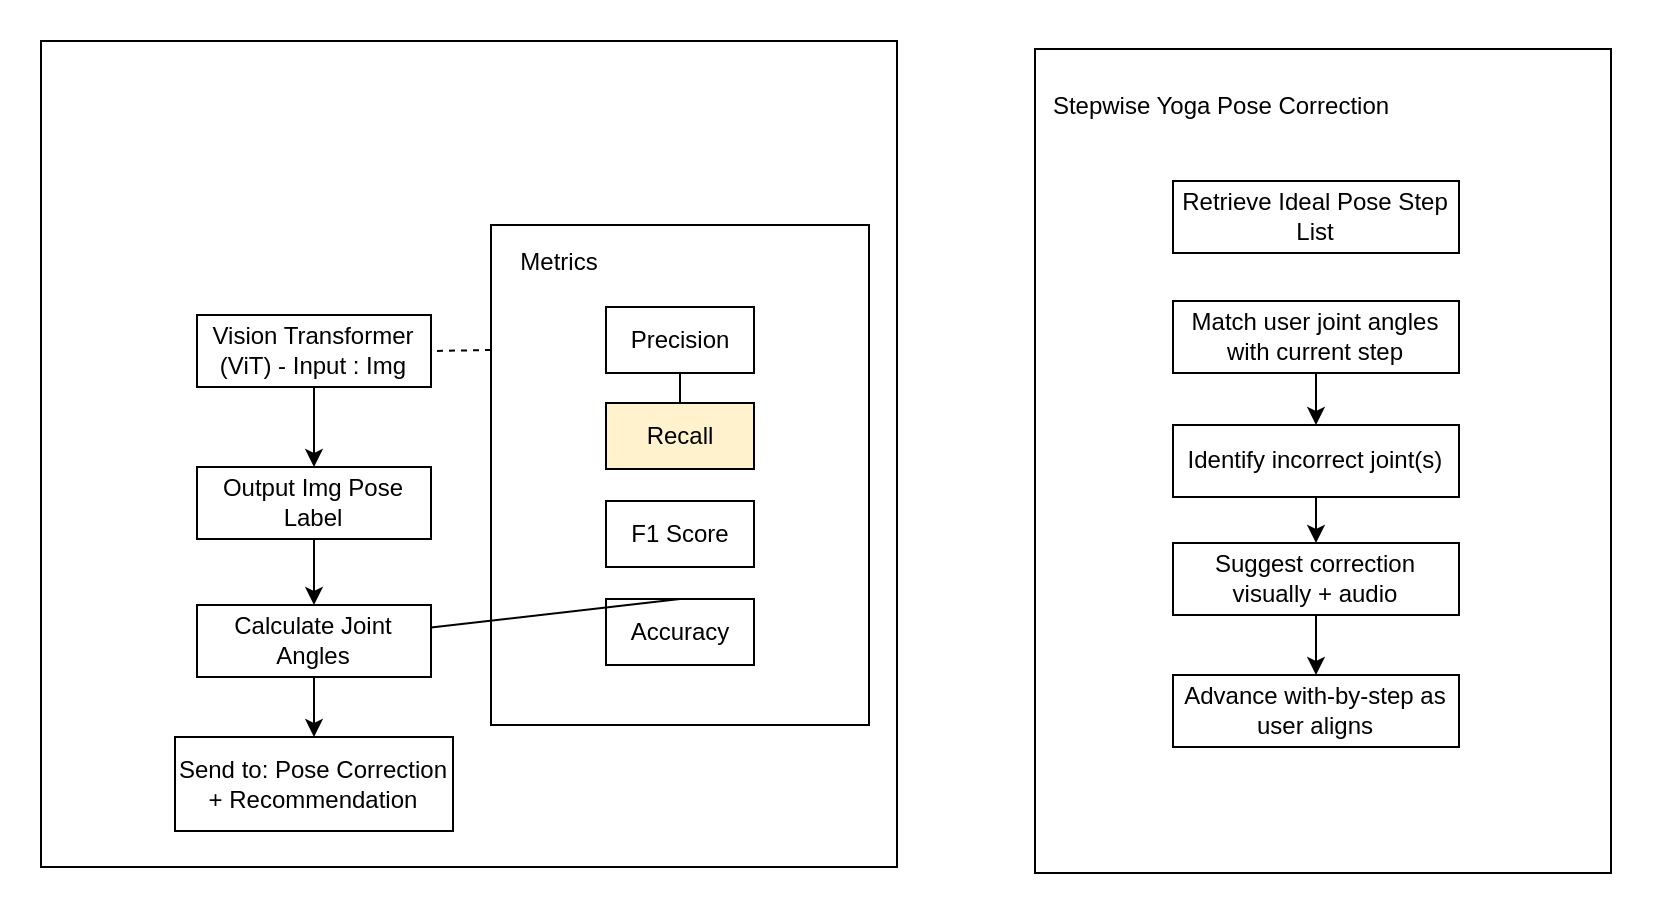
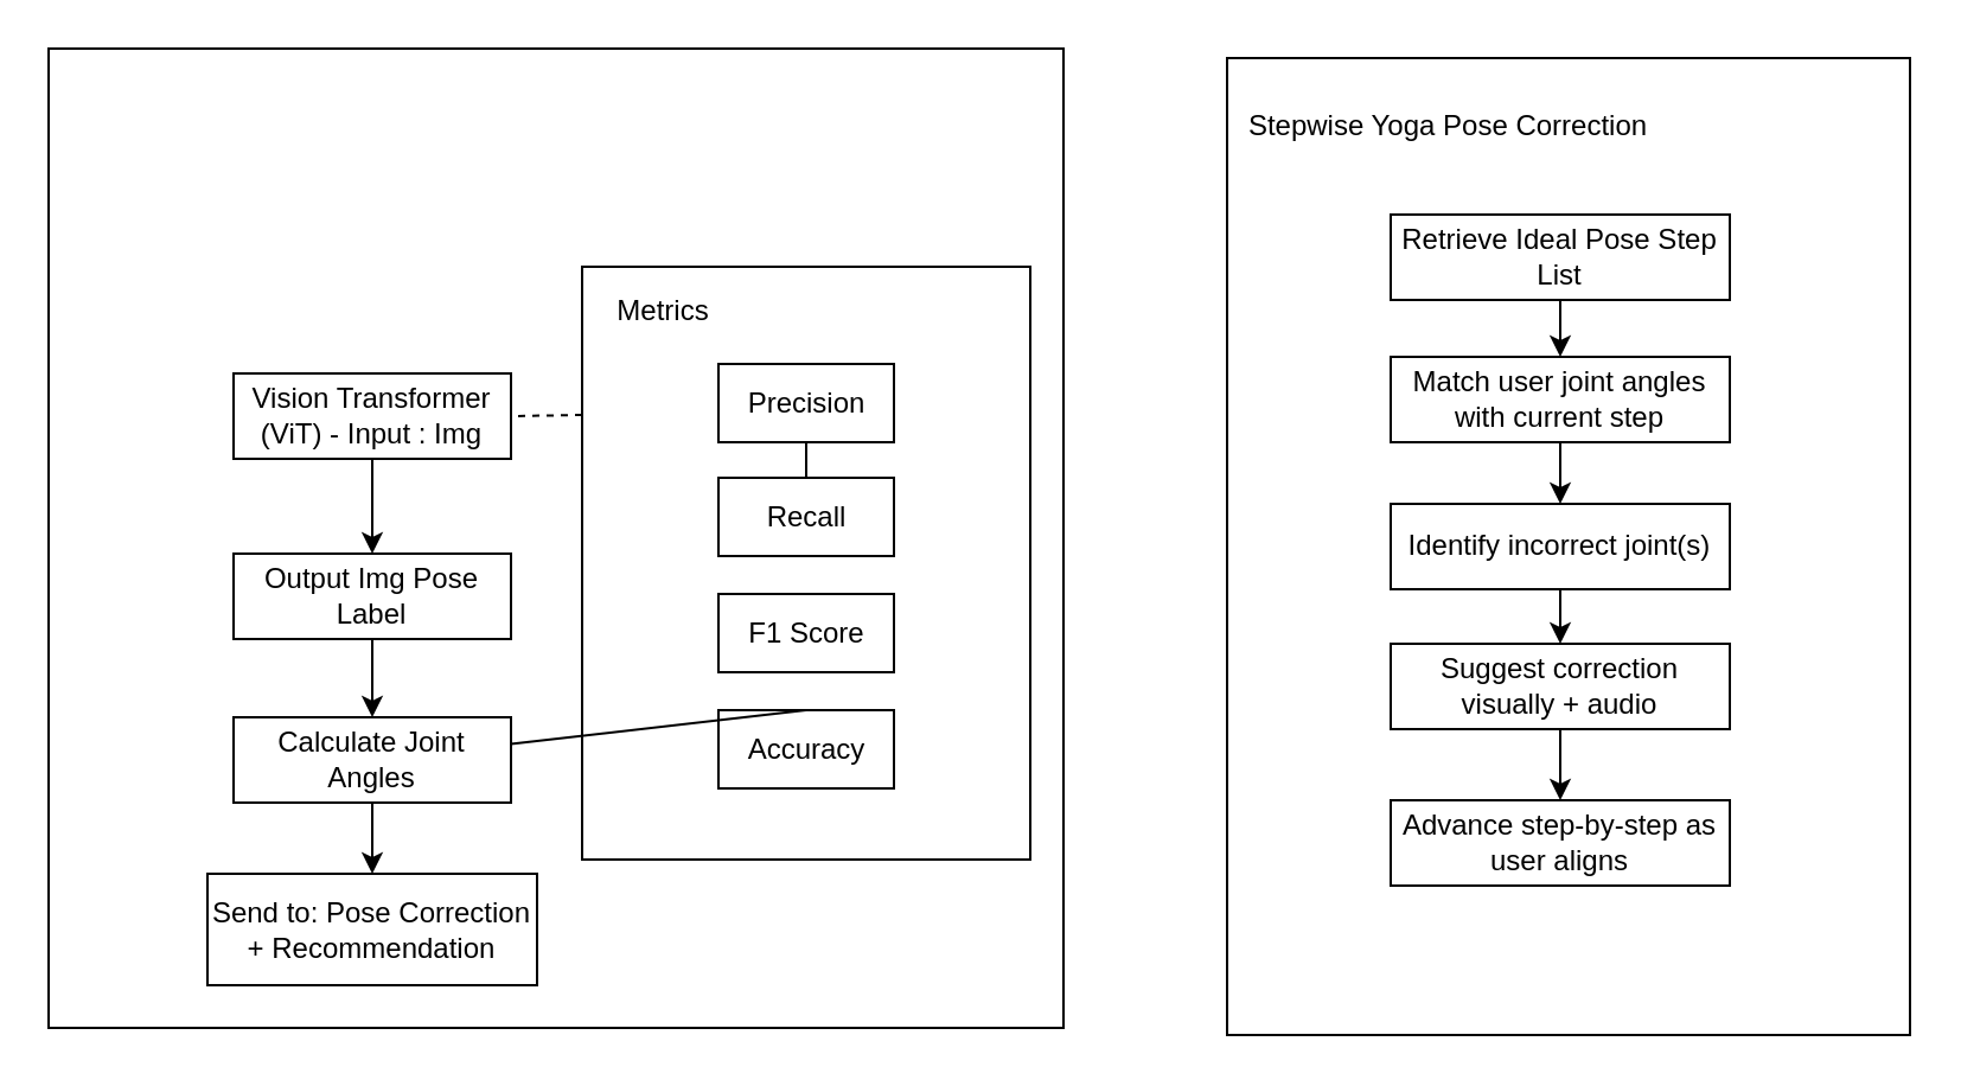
+ <mxCell id="9" style="edgeStyle=orthogonalEdgeStyle;rounded=0;orthogonalLoop=1;jettySize=auto;html=1;exitX=0.5;exitY=1;exitDx=0;exitDy=0;entryX=0.5;entryY=0;entryDx=0;entryDy=0;" parent="1" source="10" target="12" edge="1"><mxGeometry relative="1" as="geometry" /></mxCell>
- <mxCell id="27" value="Recall" style="rounded=0;whiteSpace=wrap;html=1;fillColor=#fff2cc;" vertex="1" parent="1"><mxGeometry x="302.5" y="201" width="74" height="33" as="geometry" /></mxCell>
+ <mxCell id="27" value="Recall" style="rounded=0;whiteSpace=wrap;html=1;" vertex="1" parent="1"><mxGeometry x="302.5" y="201" width="74" height="33" as="geometry" /></mxCell>
- <mxCell id="17" value="Advance with-by-step as user aligns" style="rounded=0;whiteSpace=wrap;html=1;" parent="1" vertex="1"><mxGeometry x="586" y="337" width="143" height="36" as="geometry" /></mxCell>
+ <mxCell id="17" value="Advance step-by-step as user aligns" style="rounded=0;whiteSpace=wrap;html=1;" parent="1" vertex="1"><mxGeometry x="586" y="337" width="143" height="36" as="geometry" /></mxCell>
